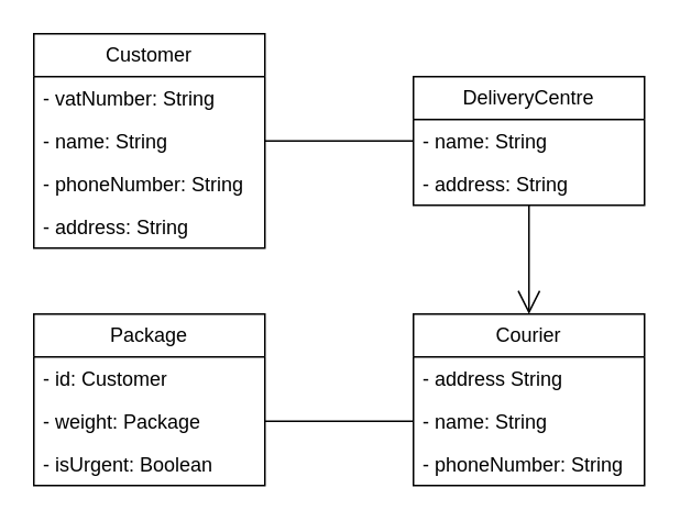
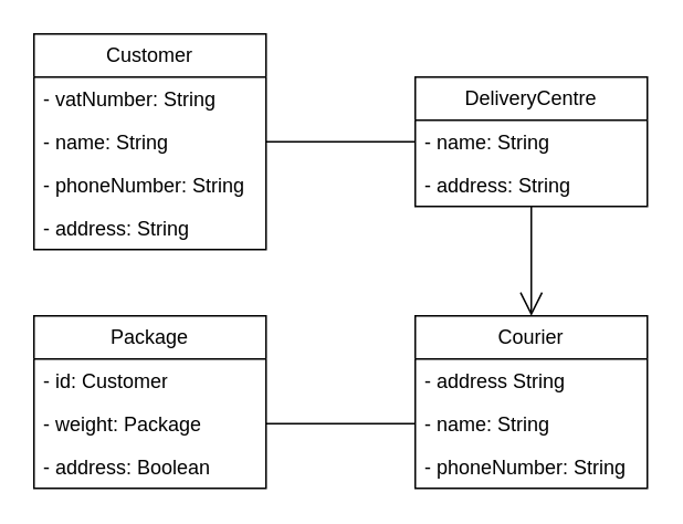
- <mxCell id="10" value="&lt;div&gt;- isUrgent: Boolean&lt;br&gt;&lt;/div&gt;" style="text;strokeColor=none;fillColor=none;align=left;verticalAlign=top;spacingLeft=4;spacingRight=4;overflow=hidden;rotatable=0;points=[[0,0.5],[1,0.5]];portConstraint=eastwest;whiteSpace=wrap;html=1;" vertex="1" parent="7"><mxGeometry y="78" width="140" height="26" as="geometry" /></mxCell>
+ <mxCell id="10" value="&lt;div&gt;- address: Boolean&lt;br&gt;&lt;/div&gt;" style="text;strokeColor=none;fillColor=none;align=left;verticalAlign=top;spacingLeft=4;spacingRight=4;overflow=hidden;rotatable=0;points=[[0,0.5],[1,0.5]];portConstraint=eastwest;whiteSpace=wrap;html=1;" vertex="1" parent="7"><mxGeometry y="78" width="140" height="26" as="geometry" /></mxCell>
